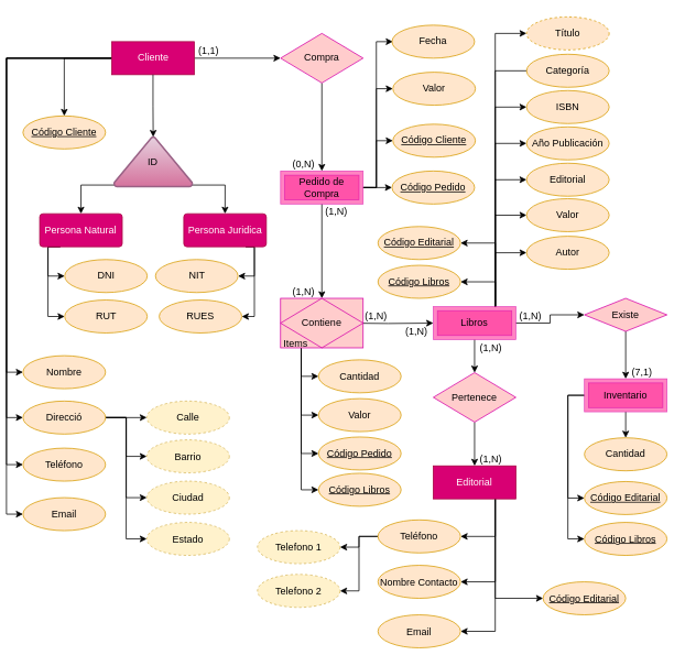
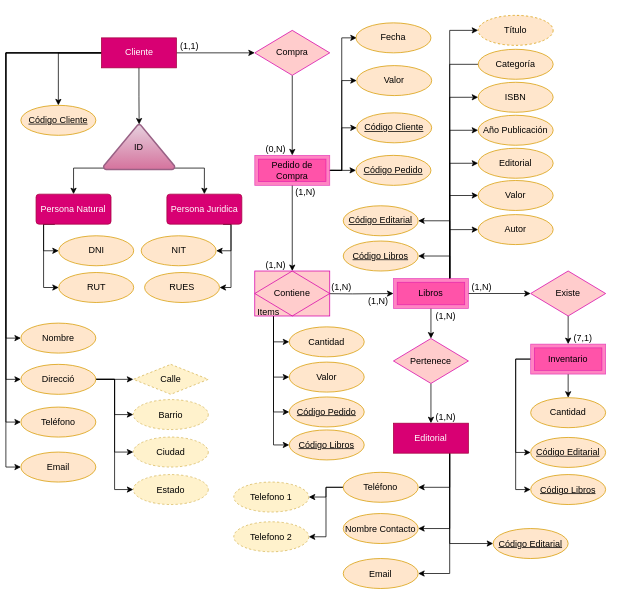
- <mxCell id="46" value="Existe" style="shape=rhombus;perimeter=rhombusPerimeter;whiteSpace=wrap;html=1;align=center;fillColor=#ffcccc;strokeColor=#D600A8;" vertex="1" parent="1"><mxGeometry x="700" y="361" width="100" height="40" as="geometry" /></mxCell>
+ <mxCell id="46" value="Existe" style="shape=rhombus;perimeter=rhombusPerimeter;whiteSpace=wrap;html=1;align=center;fillColor=#ffcccc;strokeColor=#D600A8;" vertex="1" parent="1"><mxGeometry x="700" y="361" width="100" height="60" as="geometry" /></mxCell>
- <mxCell id="63" value="Calle" style="ellipse;whiteSpace=wrap;html=1;align=center;dashed=1;fillColor=#fff2cc;strokeColor=#d6b656;" vertex="1" parent="1"><mxGeometry x="170" y="485.5" width="100" height="40" as="geometry" /></mxCell>
+ <mxCell id="63" value="Calle" style="rhombus;whiteSpace=wrap;html=1;align=center;dashed=1;fillColor=#fff2cc;strokeColor=#d6b656;" vertex="1" parent="1"><mxGeometry x="170" y="485.5" width="100" height="40" as="geometry" /></mxCell>
